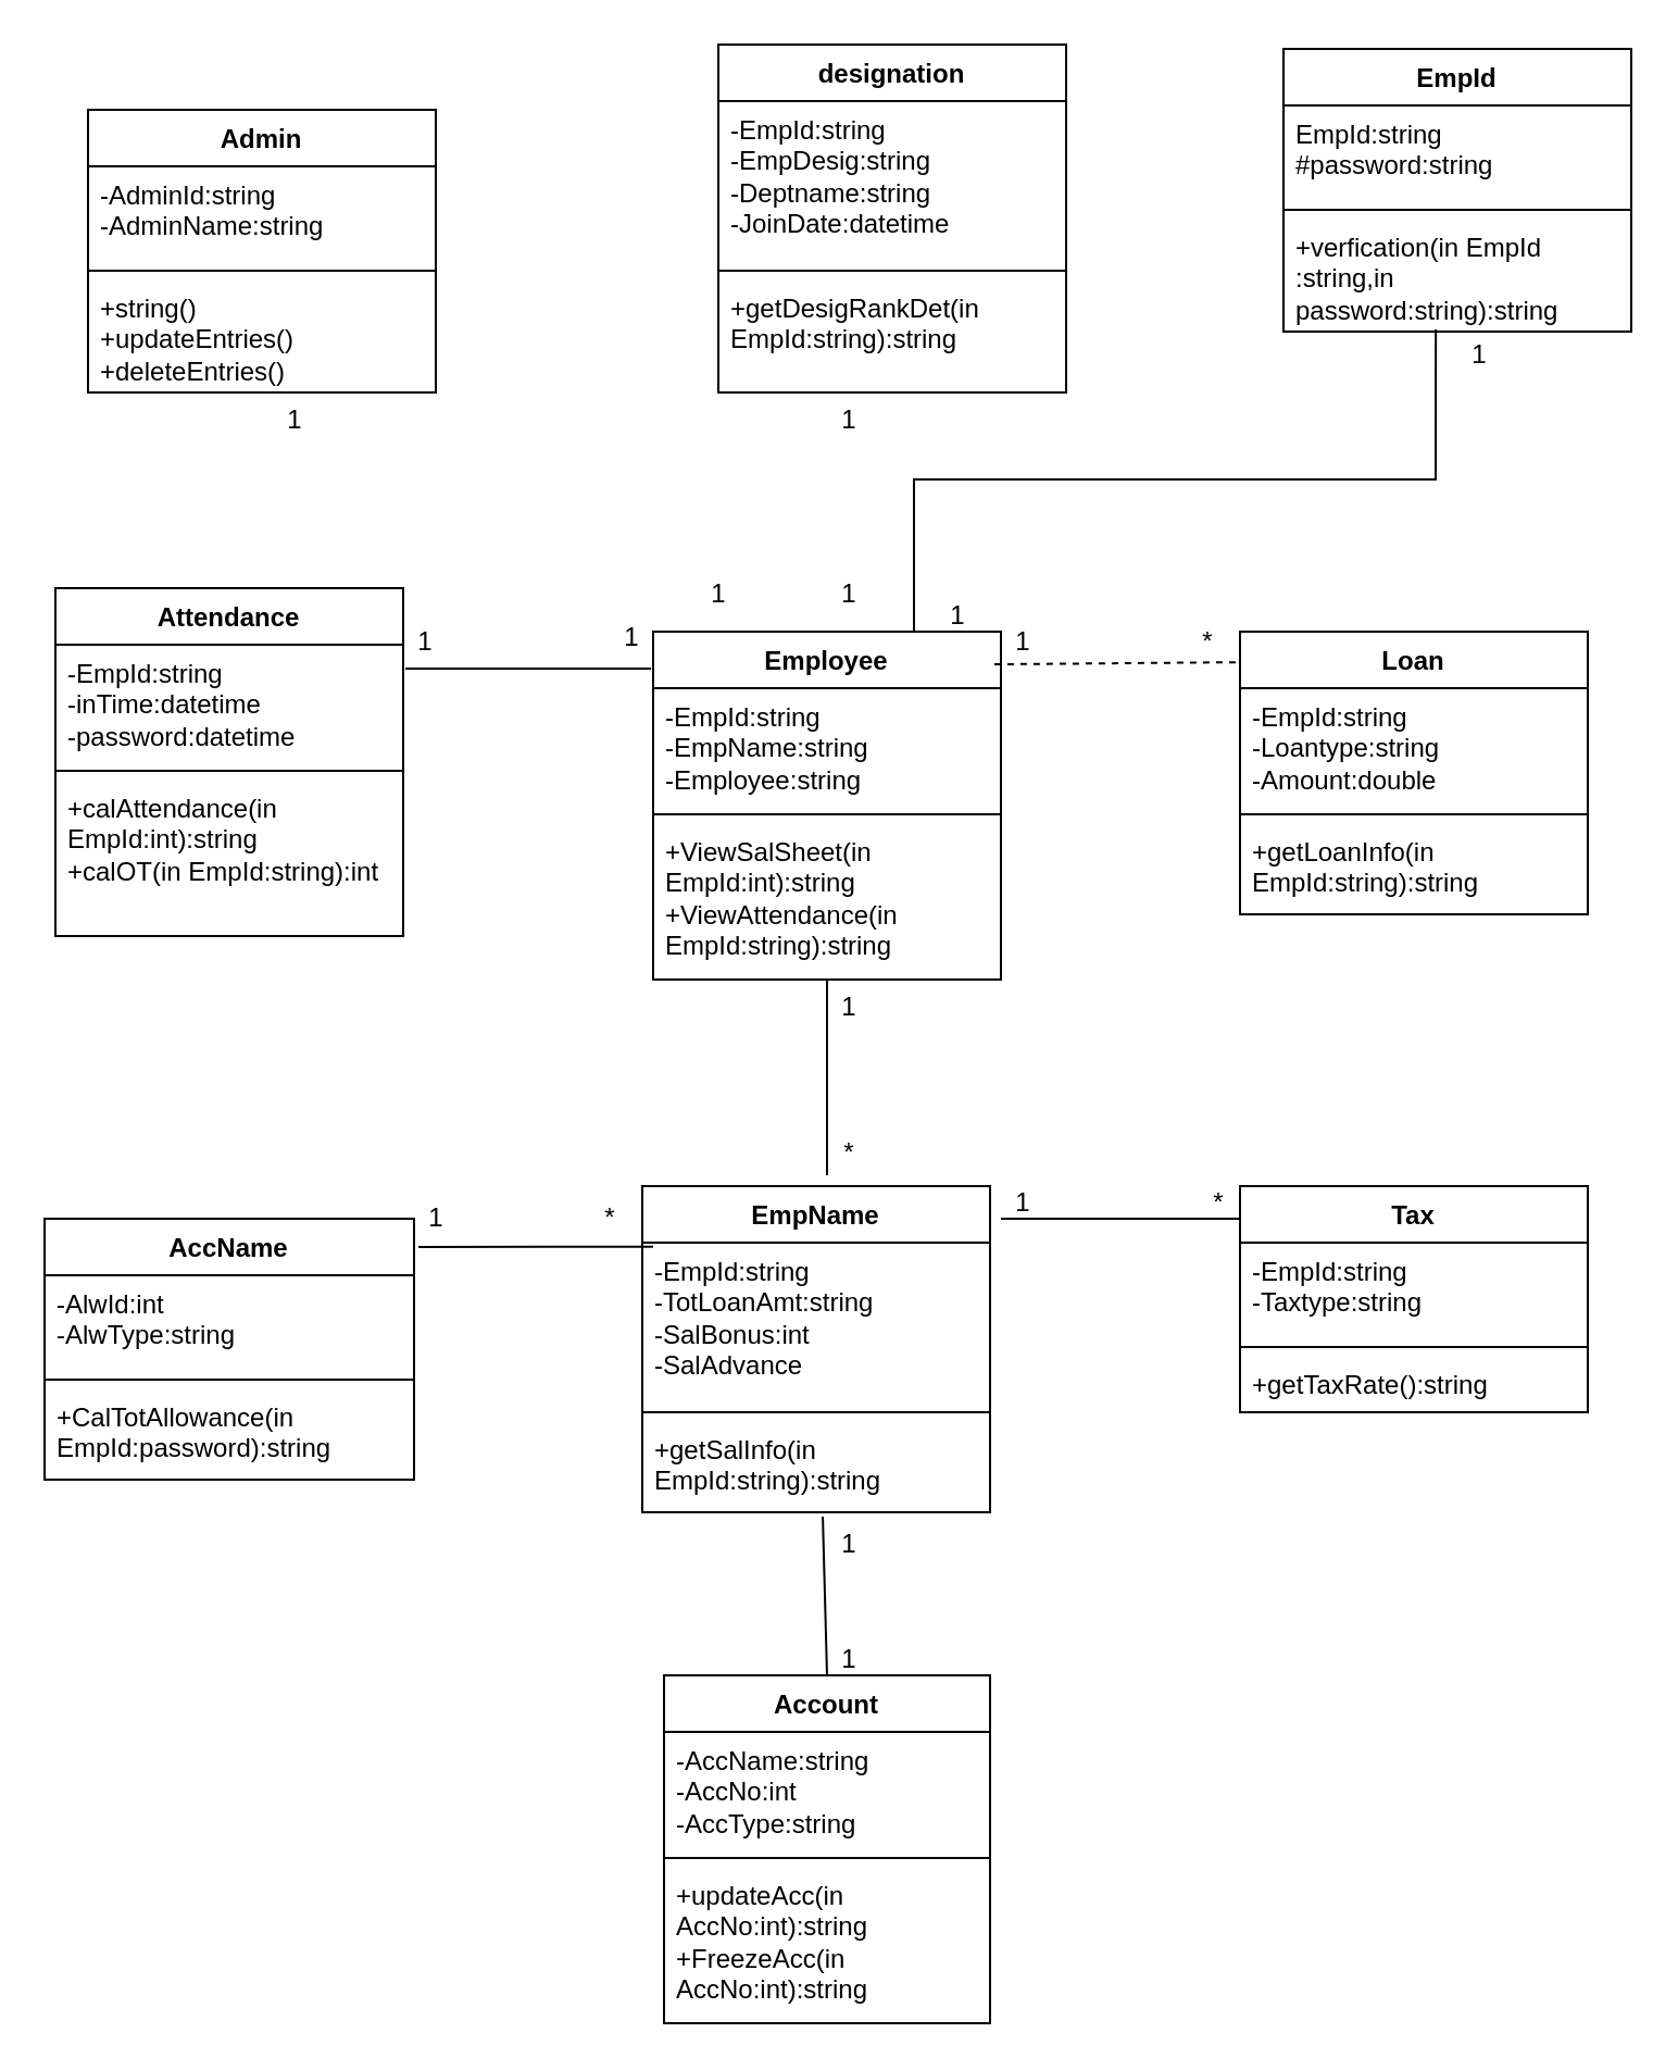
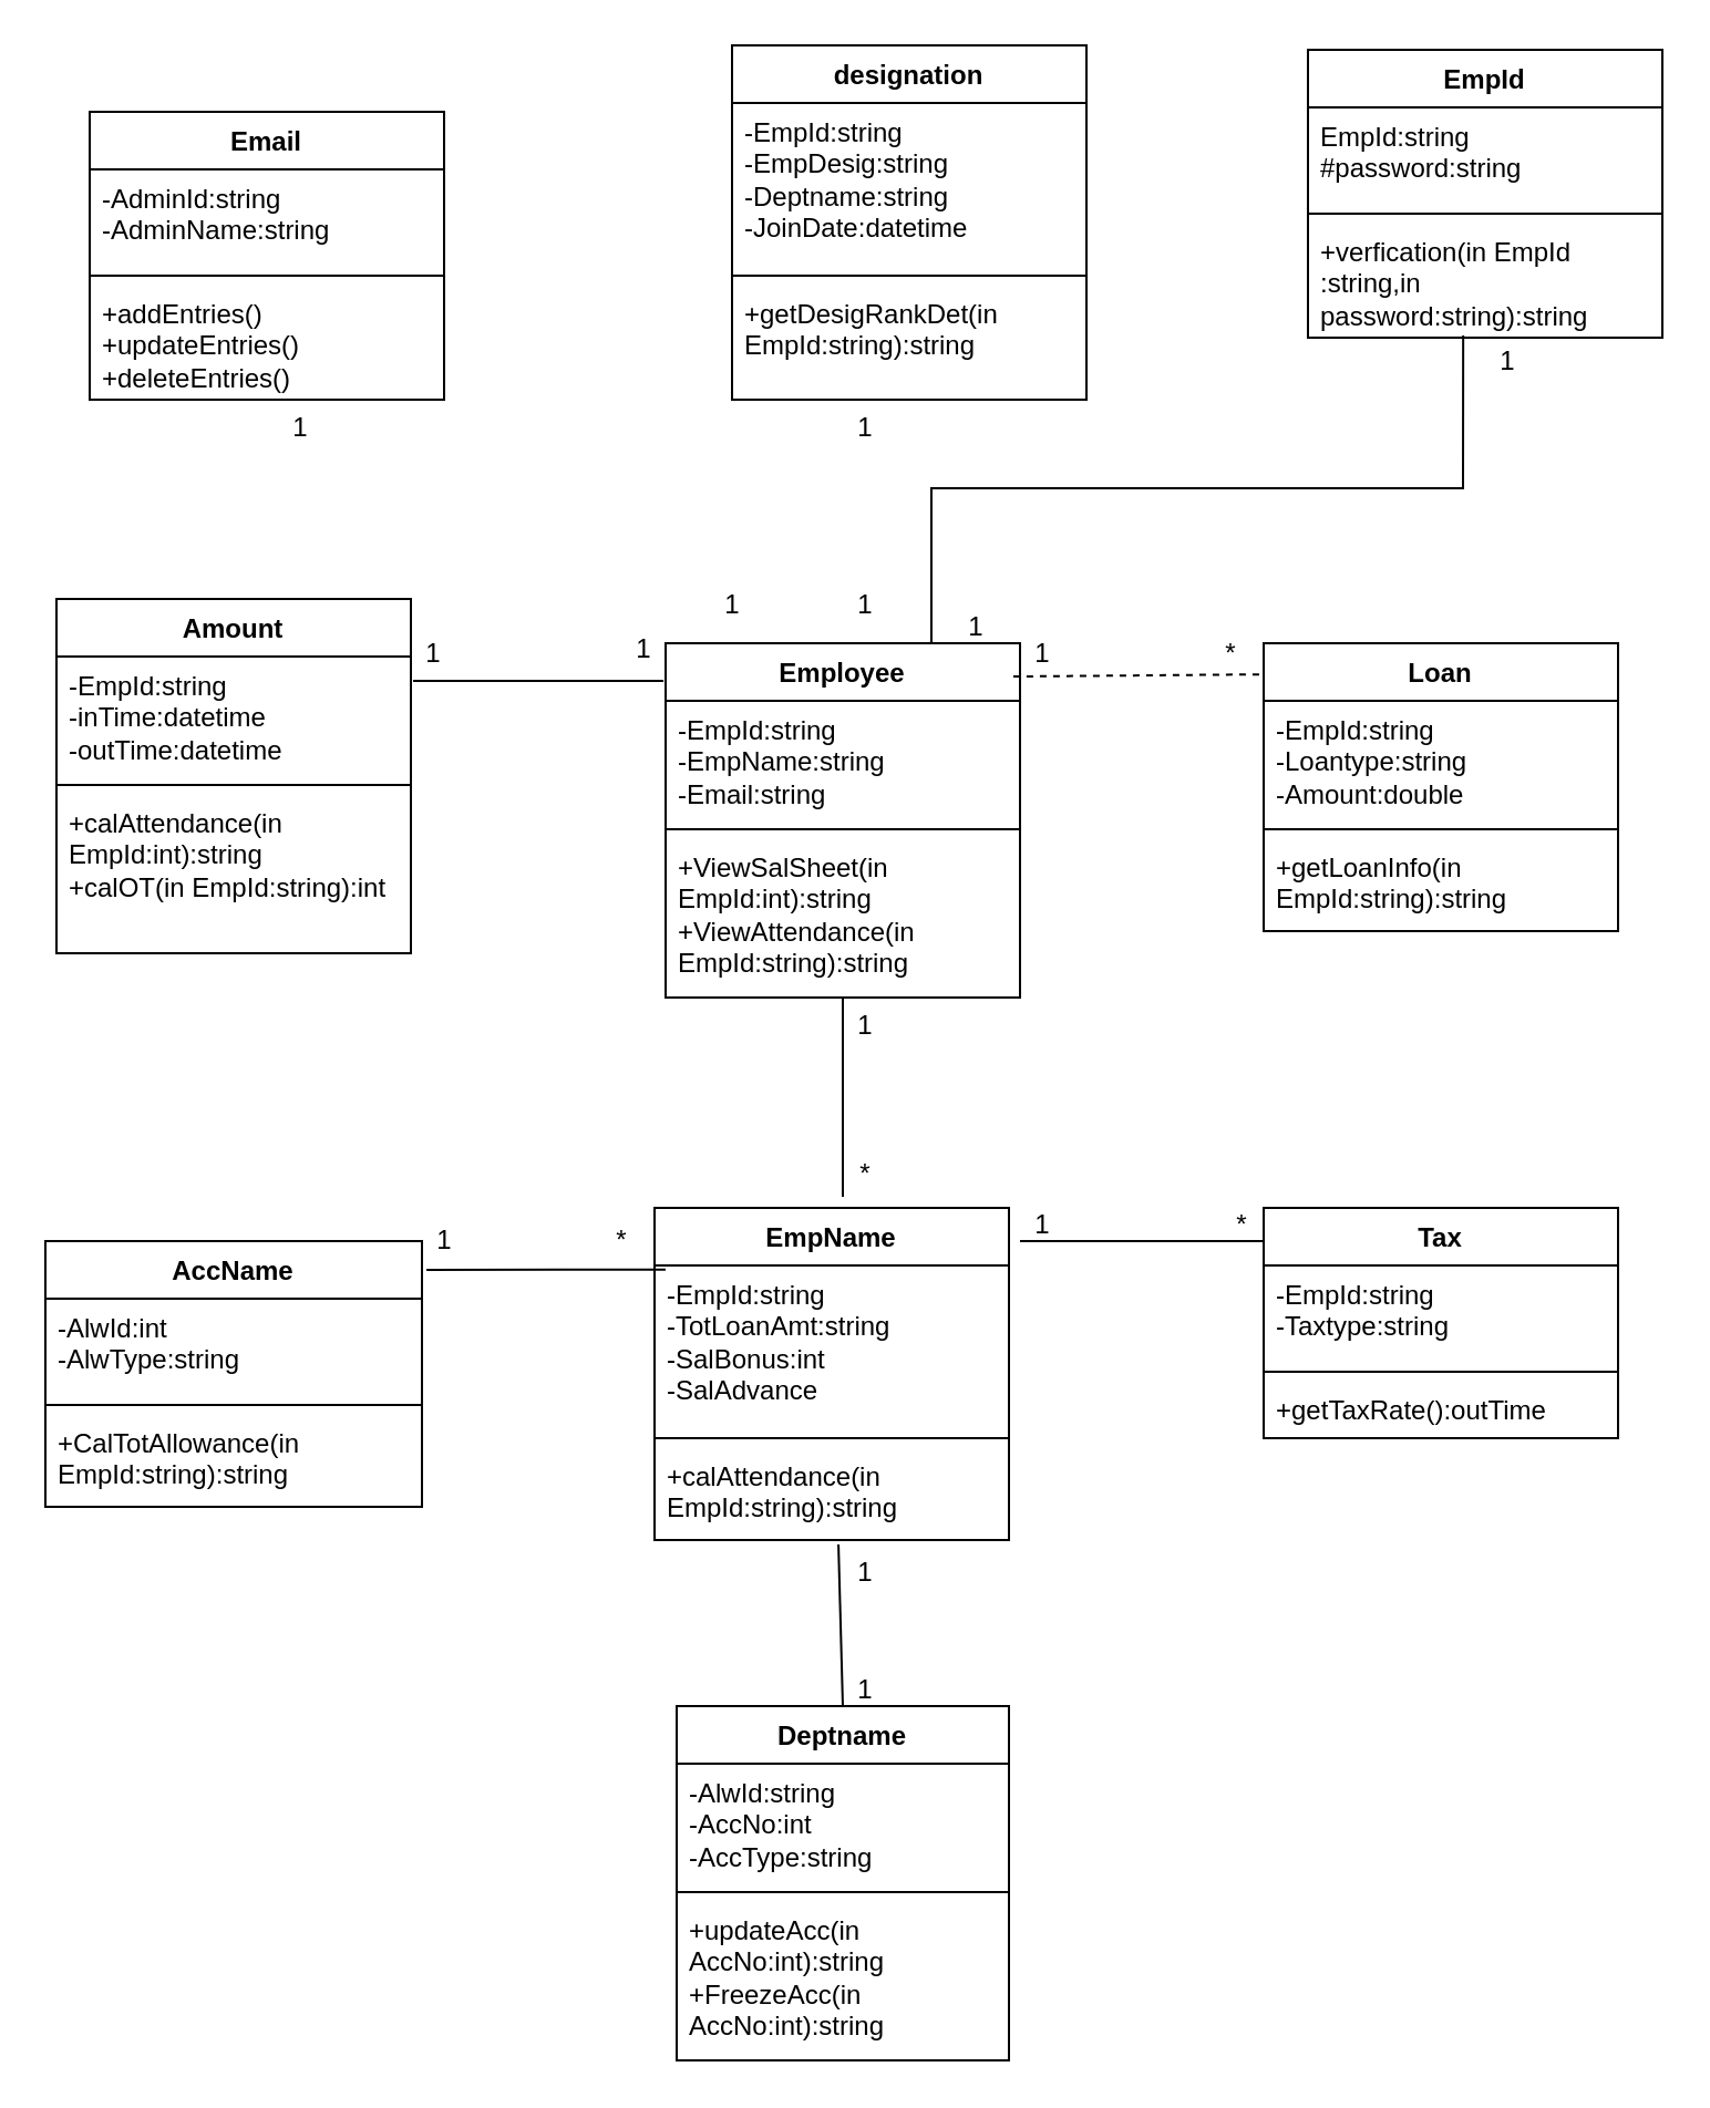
- <mxCell id="6" value="Admin" style="swimlane;fontStyle=1;align=center;verticalAlign=top;childLayout=stackLayout;horizontal=1;startSize=26;horizontalStack=0;resizeParent=1;resizeParentMax=0;resizeLast=0;collapsible=1;marginBottom=0;whiteSpace=wrap;html=1;" vertex="1" parent="1"><mxGeometry x="40" y="50" width="160" height="130" as="geometry" /></mxCell>
+ <mxCell id="6" value="Email" style="swimlane;fontStyle=1;align=center;verticalAlign=top;childLayout=stackLayout;horizontal=1;startSize=26;horizontalStack=0;resizeParent=1;resizeParentMax=0;resizeLast=0;collapsible=1;marginBottom=0;whiteSpace=wrap;html=1;" vertex="1" parent="1"><mxGeometry x="40" y="50" width="160" height="130" as="geometry" /></mxCell>
- <mxCell id="9" value="+string()&lt;div&gt;+updateEntries()&lt;/div&gt;&lt;div&gt;+deleteEntries()&lt;/div&gt;" style="text;strokeColor=none;fillColor=none;align=left;verticalAlign=top;spacingLeft=4;spacingRight=4;overflow=hidden;rotatable=0;points=[[0,0.5],[1,0.5]];portConstraint=eastwest;whiteSpace=wrap;html=1;" vertex="1" parent="6"><mxGeometry y="78" width="160" height="52" as="geometry" /></mxCell>
+ <mxCell id="9" value="+addEntries()&lt;div&gt;+updateEntries()&lt;/div&gt;&lt;div&gt;+deleteEntries()&lt;/div&gt;" style="text;strokeColor=none;fillColor=none;align=left;verticalAlign=top;spacingLeft=4;spacingRight=4;overflow=hidden;rotatable=0;points=[[0,0.5],[1,0.5]];portConstraint=eastwest;whiteSpace=wrap;html=1;" vertex="1" parent="6"><mxGeometry y="78" width="160" height="52" as="geometry" /></mxCell>
- <mxCell id="18" value="Attendance" style="swimlane;fontStyle=1;align=center;verticalAlign=top;childLayout=stackLayout;horizontal=1;startSize=26;horizontalStack=0;resizeParent=1;resizeParentMax=0;resizeLast=0;collapsible=1;marginBottom=0;whiteSpace=wrap;html=1;" vertex="1" parent="1"><mxGeometry x="25" y="270" width="160" height="160" as="geometry" /></mxCell>
+ <mxCell id="18" value="Amount" style="swimlane;fontStyle=1;align=center;verticalAlign=top;childLayout=stackLayout;horizontal=1;startSize=26;horizontalStack=0;resizeParent=1;resizeParentMax=0;resizeLast=0;collapsible=1;marginBottom=0;whiteSpace=wrap;html=1;" vertex="1" parent="1"><mxGeometry x="25" y="270" width="160" height="160" as="geometry" /></mxCell>
- <mxCell id="19" value="-EmpId:string&lt;div&gt;-inTime:datetime&lt;/div&gt;&lt;div&gt;-password:datetime&lt;/div&gt;" style="text;strokeColor=none;fillColor=none;align=left;verticalAlign=top;spacingLeft=4;spacingRight=4;overflow=hidden;rotatable=0;points=[[0,0.5],[1,0.5]];portConstraint=eastwest;whiteSpace=wrap;html=1;" vertex="1" parent="18"><mxGeometry y="26" width="160" height="54" as="geometry" /></mxCell>
+ <mxCell id="19" value="-EmpId:string&lt;div&gt;-inTime:datetime&lt;/div&gt;&lt;div&gt;-outTime:datetime&lt;/div&gt;" style="text;strokeColor=none;fillColor=none;align=left;verticalAlign=top;spacingLeft=4;spacingRight=4;overflow=hidden;rotatable=0;points=[[0,0.5],[1,0.5]];portConstraint=eastwest;whiteSpace=wrap;html=1;" vertex="1" parent="18"><mxGeometry y="26" width="160" height="54" as="geometry" /></mxCell>
- <mxCell id="15" value="-EmpId:string&lt;div&gt;-EmpName:string&lt;/div&gt;&lt;div&gt;-Employee:string&lt;/div&gt;" style="text;strokeColor=none;fillColor=none;align=left;verticalAlign=top;spacingLeft=4;spacingRight=4;overflow=hidden;rotatable=0;points=[[0,0.5],[1,0.5]];portConstraint=eastwest;whiteSpace=wrap;html=1;" vertex="1" parent="14"><mxGeometry y="26" width="160" height="54" as="geometry" /></mxCell>
+ <mxCell id="15" value="-EmpId:string&lt;div&gt;-EmpName:string&lt;/div&gt;&lt;div&gt;-Email:string&lt;/div&gt;" style="text;strokeColor=none;fillColor=none;align=left;verticalAlign=top;spacingLeft=4;spacingRight=4;overflow=hidden;rotatable=0;points=[[0,0.5],[1,0.5]];portConstraint=eastwest;whiteSpace=wrap;html=1;" vertex="1" parent="14"><mxGeometry y="26" width="160" height="54" as="geometry" /></mxCell>
- <mxCell id="37" value="+getTaxRate():string" style="text;strokeColor=none;fillColor=none;align=left;verticalAlign=top;spacingLeft=4;spacingRight=4;overflow=hidden;rotatable=0;points=[[0,0.5],[1,0.5]];portConstraint=eastwest;whiteSpace=wrap;html=1;" vertex="1" parent="34"><mxGeometry y="78" width="160" height="26" as="geometry" /></mxCell>
+ <mxCell id="37" value="+getTaxRate():outTime" style="text;strokeColor=none;fillColor=none;align=left;verticalAlign=top;spacingLeft=4;spacingRight=4;overflow=hidden;rotatable=0;points=[[0,0.5],[1,0.5]];portConstraint=eastwest;whiteSpace=wrap;html=1;" vertex="1" parent="34"><mxGeometry y="78" width="160" height="26" as="geometry" /></mxCell>
- <mxCell id="29" value="+CalTotAllowance(in EmpId:password):string" style="text;strokeColor=none;fillColor=none;align=left;verticalAlign=top;spacingLeft=4;spacingRight=4;overflow=hidden;rotatable=0;points=[[0,0.5],[1,0.5]];portConstraint=eastwest;whiteSpace=wrap;html=1;" vertex="1" parent="26"><mxGeometry y="78" width="170" height="42" as="geometry" /></mxCell>
+ <mxCell id="29" value="+CalTotAllowance(in EmpId:string):string" style="text;strokeColor=none;fillColor=none;align=left;verticalAlign=top;spacingLeft=4;spacingRight=4;overflow=hidden;rotatable=0;points=[[0,0.5],[1,0.5]];portConstraint=eastwest;whiteSpace=wrap;html=1;" vertex="1" parent="26"><mxGeometry y="78" width="170" height="42" as="geometry" /></mxCell>
- <mxCell id="33" value="+getSalInfo(in EmpId:string):string" style="text;strokeColor=none;fillColor=none;align=left;verticalAlign=top;spacingLeft=4;spacingRight=4;overflow=hidden;rotatable=0;points=[[0,0.5],[1,0.5]];portConstraint=eastwest;whiteSpace=wrap;html=1;" vertex="1" parent="30"><mxGeometry y="108" width="160" height="42" as="geometry" /></mxCell>
+ <mxCell id="33" value="+calAttendance(in EmpId:string):string" style="text;strokeColor=none;fillColor=none;align=left;verticalAlign=top;spacingLeft=4;spacingRight=4;overflow=hidden;rotatable=0;points=[[0,0.5],[1,0.5]];portConstraint=eastwest;whiteSpace=wrap;html=1;" vertex="1" parent="30"><mxGeometry y="108" width="160" height="42" as="geometry" /></mxCell>
- <mxCell id="38" value="Account" style="swimlane;fontStyle=1;align=center;verticalAlign=top;childLayout=stackLayout;horizontal=1;startSize=26;horizontalStack=0;resizeParent=1;resizeParentMax=0;resizeLast=0;collapsible=1;marginBottom=0;whiteSpace=wrap;html=1;" vertex="1" parent="1"><mxGeometry x="305" y="770" width="150" height="160" as="geometry" /></mxCell>
+ <mxCell id="38" value="Deptname" style="swimlane;fontStyle=1;align=center;verticalAlign=top;childLayout=stackLayout;horizontal=1;startSize=26;horizontalStack=0;resizeParent=1;resizeParentMax=0;resizeLast=0;collapsible=1;marginBottom=0;whiteSpace=wrap;html=1;" vertex="1" parent="1"><mxGeometry x="305" y="770" width="150" height="160" as="geometry" /></mxCell>
- <mxCell id="39" value="-AccName:string&lt;div&gt;-AccNo:int&lt;br&gt;&lt;div&gt;-AccType:string&lt;/div&gt;&lt;/div&gt;" style="text;strokeColor=none;fillColor=none;align=left;verticalAlign=top;spacingLeft=4;spacingRight=4;overflow=hidden;rotatable=0;points=[[0,0.5],[1,0.5]];portConstraint=eastwest;whiteSpace=wrap;html=1;" vertex="1" parent="38"><mxGeometry y="26" width="150" height="54" as="geometry" /></mxCell>
+ <mxCell id="39" value="-AlwId:string&lt;div&gt;-AccNo:int&lt;br&gt;&lt;div&gt;-AccType:string&lt;/div&gt;&lt;/div&gt;" style="text;strokeColor=none;fillColor=none;align=left;verticalAlign=top;spacingLeft=4;spacingRight=4;overflow=hidden;rotatable=0;points=[[0,0.5],[1,0.5]];portConstraint=eastwest;whiteSpace=wrap;html=1;" vertex="1" parent="38"><mxGeometry y="26" width="150" height="54" as="geometry" /></mxCell>
